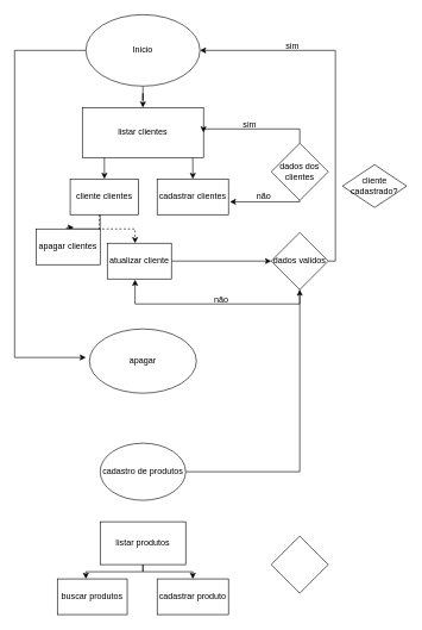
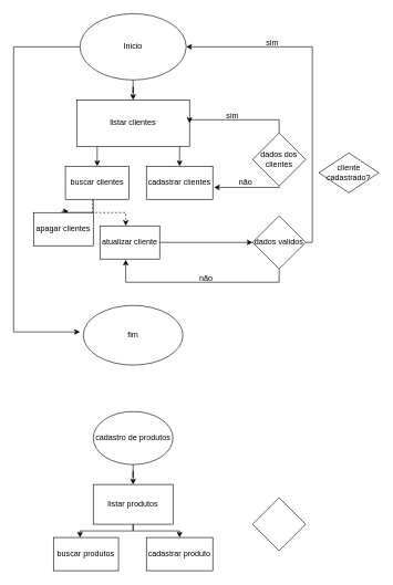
- <mxCell id="9" value="cliente clientes" style="rounded=0;whiteSpace=wrap;html=1;" vertex="1" parent="1"><mxGeometry x="98" y="250" width="96" height="50" as="geometry" /></mxCell>
+ <mxCell id="9" value="buscar clientes" style="rounded=0;whiteSpace=wrap;html=1;" vertex="1" parent="1"><mxGeometry x="98" y="250" width="96" height="50" as="geometry" /></mxCell>
- <mxCell id="25" value="apagar" style="ellipse;whiteSpace=wrap;html=1;" vertex="1" parent="1"><mxGeometry x="125" y="460" width="150" height="90" as="geometry" /></mxCell>
+ <mxCell id="25" value="fim" style="ellipse;whiteSpace=wrap;html=1;" vertex="1" parent="1"><mxGeometry x="125" y="460" width="150" height="90" as="geometry" /></mxCell>
- <mxCell id="26" value="" style="edgeStyle=orthogonalEdgeStyle;rounded=0;orthogonalLoop=1;jettySize=auto;html=1;" edge="1" parent="1" source="27" target="20"><mxGeometry relative="1" as="geometry" /></mxCell>
+ <mxCell id="26" value="" style="edgeStyle=orthogonalEdgeStyle;rounded=0;orthogonalLoop=1;jettySize=auto;html=1;" edge="1" parent="1" source="27" target="29"><mxGeometry relative="1" as="geometry" /></mxCell>
